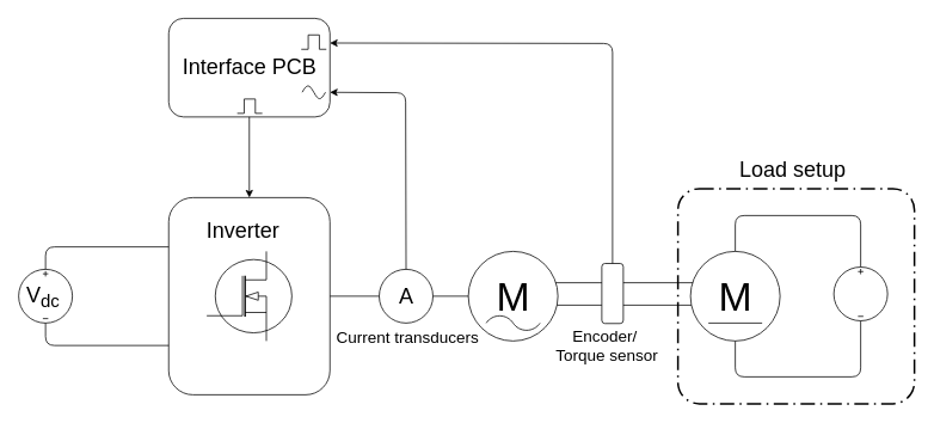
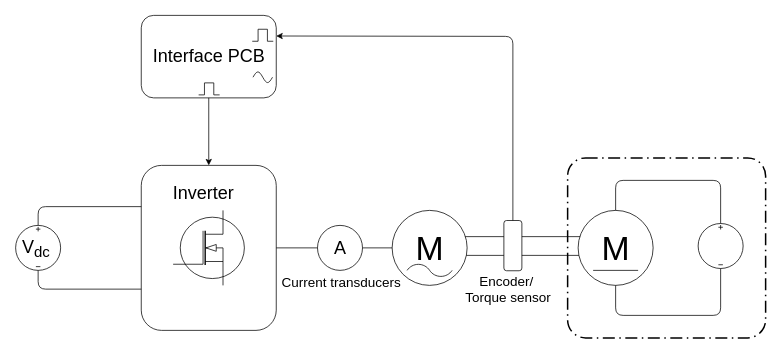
- <mxCell id="24" value="" style="endArrow=none;html=1;entryX=0.5;entryY=0;entryDx=0;entryDy=0;exitX=1;exitY=0.75;exitDx=0;exitDy=0;startArrow=classic;startFill=1;" parent="1" source="8" target="20" edge="1"><mxGeometry width="50" height="50" relative="1" as="geometry"><mxPoint x="20" y="520" as="sourcePoint" /><mxPoint x="70" y="470" as="targetPoint" /><Array as="points"><mxPoint x="452" y="103" /></Array></mxGeometry></mxCell>
- <mxCell id="19" value="&lt;font style=&quot;font-size: 24px&quot;&gt;Load setup&lt;/font&gt;" style="text;html=1;resizable=0;points=[];autosize=1;align=left;verticalAlign=top;spacingTop=-4;" parent="1" vertex="1"><mxGeometry x="823" y="171.5" width="130" height="20" as="geometry" /></mxCell>
